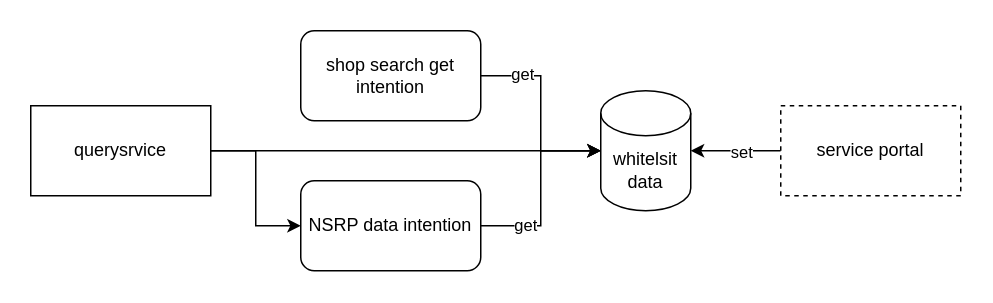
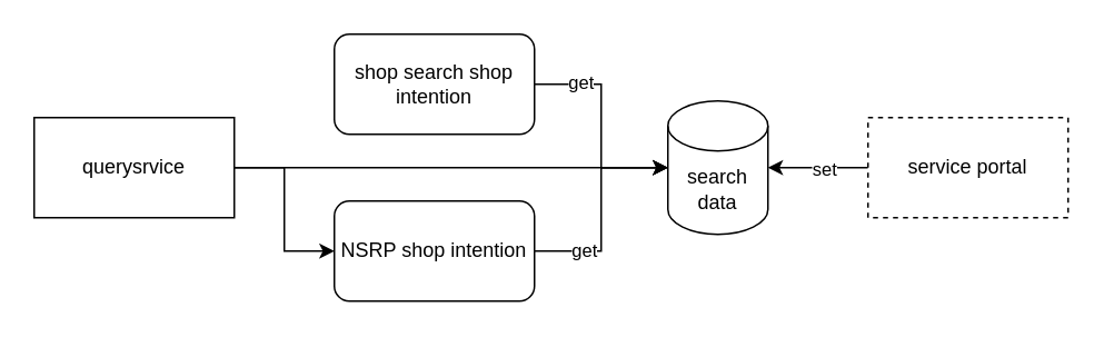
- <mxCell id="11" value="shop search get intention" style="rounded=1;whiteSpace=wrap;html=1;" vertex="1" parent="1"><mxGeometry x="200" y="20" width="120" height="60" as="geometry" /></mxCell>
+ <mxCell id="11" value="shop search shop intention" style="rounded=1;whiteSpace=wrap;html=1;" vertex="1" parent="1"><mxGeometry x="200" y="20" width="120" height="60" as="geometry" /></mxCell>
- <mxCell id="8" value="whitelsit data" style="shape=cylinder3;whiteSpace=wrap;html=1;boundedLbl=1;backgroundOutline=1;size=15;" vertex="1" parent="1"><mxGeometry x="400" y="60" width="60" height="80" as="geometry" /></mxCell>
+ <mxCell id="8" value="search data" style="shape=cylinder3;whiteSpace=wrap;html=1;boundedLbl=1;backgroundOutline=1;size=15;" vertex="1" parent="1"><mxGeometry x="400" y="60" width="60" height="80" as="geometry" /></mxCell>
- <mxCell id="14" value="NSRP data intention" style="rounded=1;whiteSpace=wrap;html=1;" vertex="1" parent="1"><mxGeometry x="200" y="120" width="120" height="60" as="geometry" /></mxCell>
+ <mxCell id="14" value="NSRP shop intention" style="rounded=1;whiteSpace=wrap;html=1;" vertex="1" parent="1"><mxGeometry x="200" y="120" width="120" height="60" as="geometry" /></mxCell>
